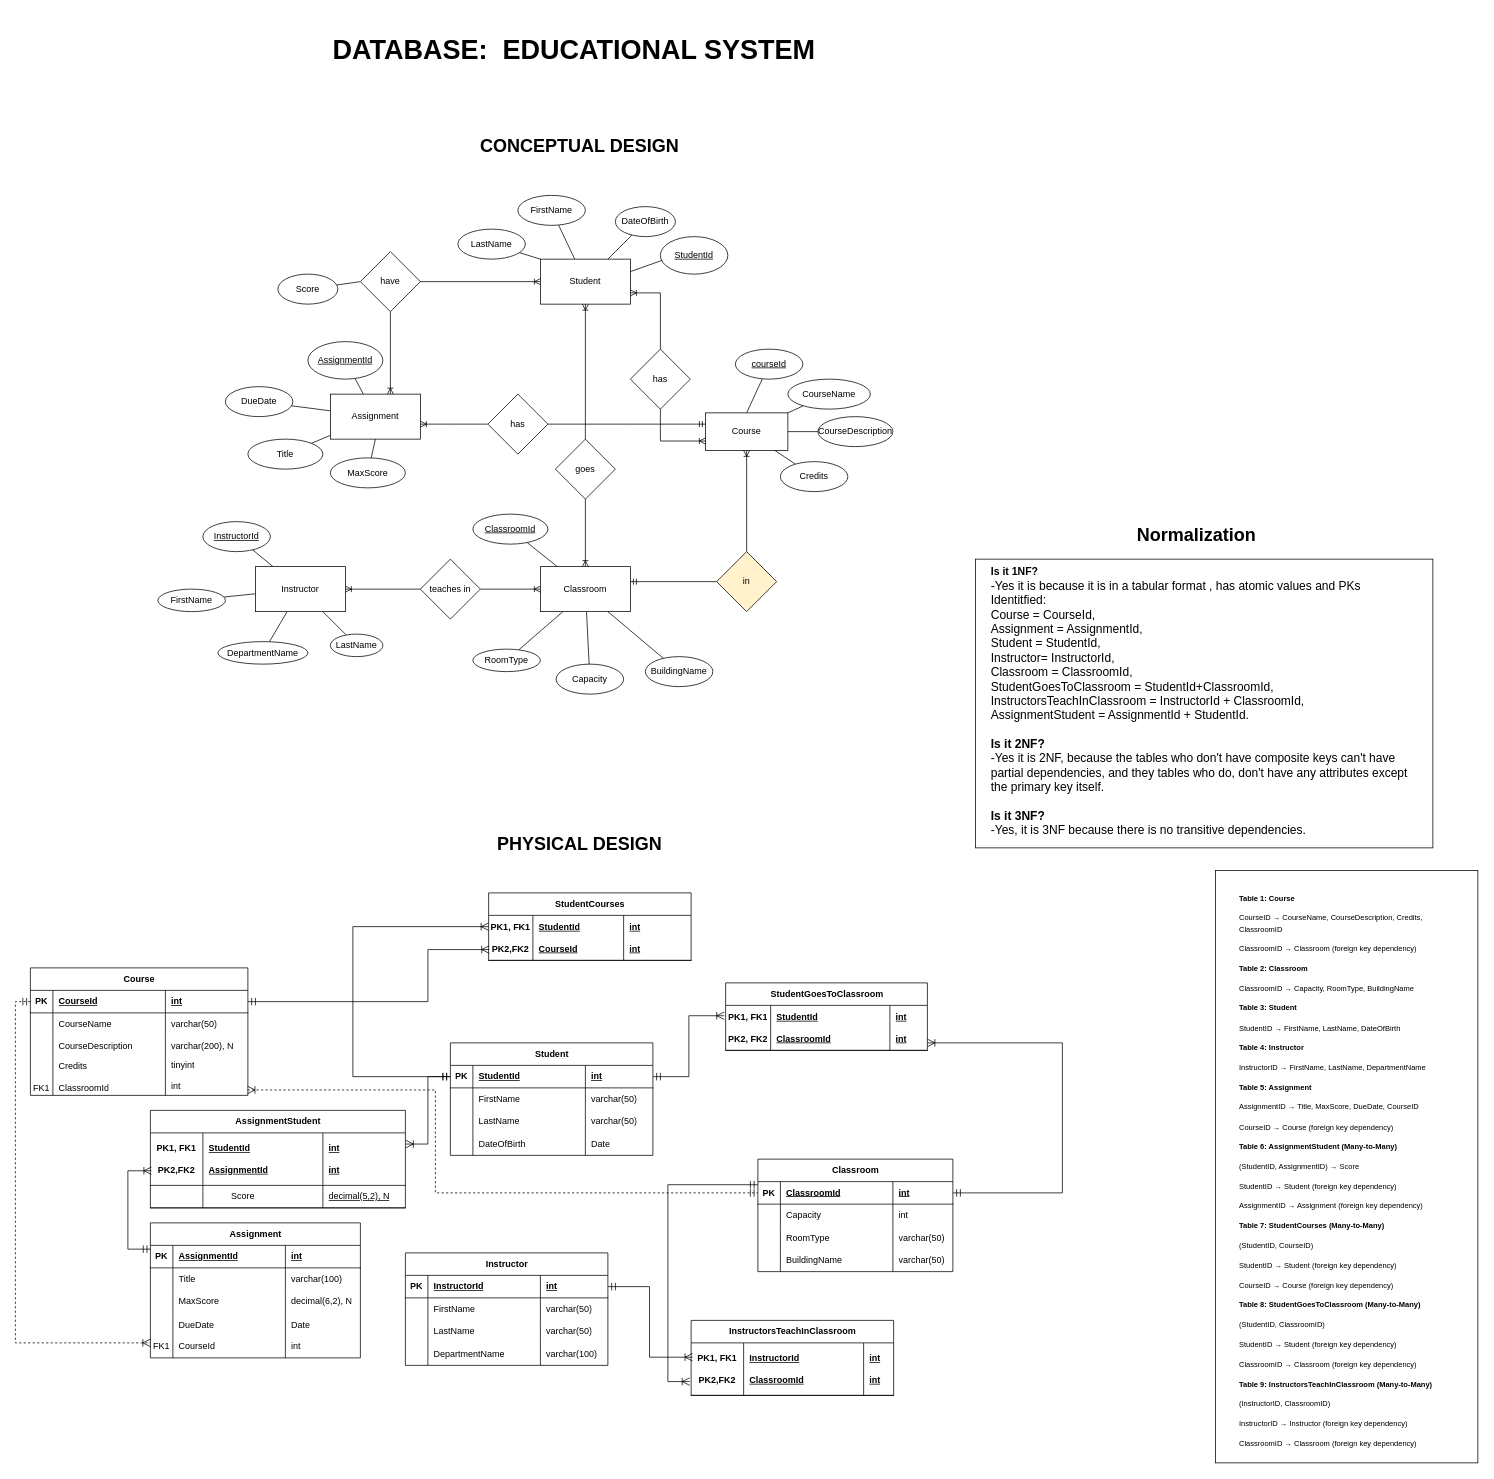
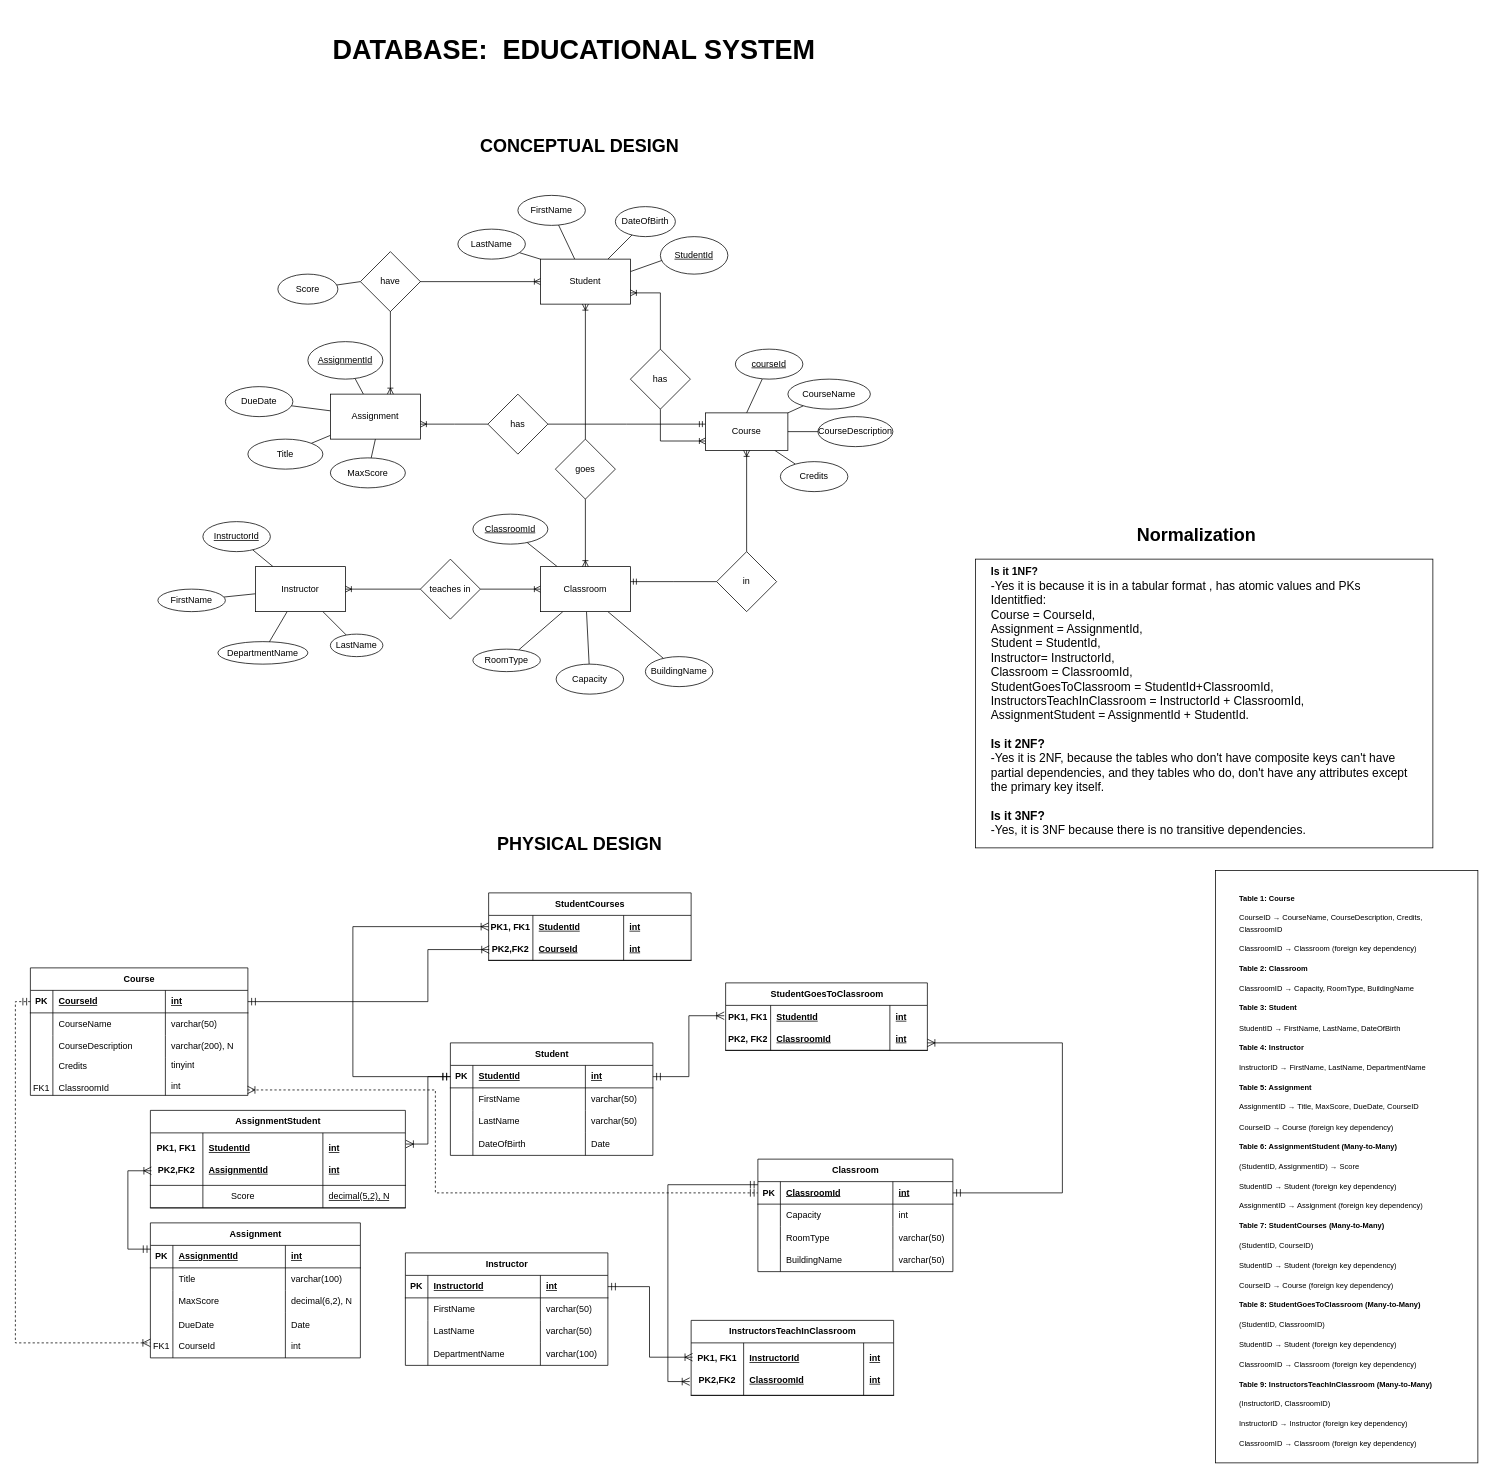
- <mxCell id="170" value="in" style="rhombus;whiteSpace=wrap;html=1;fillColor=#fff2cc;" vertex="1" parent="1"><mxGeometry x="955" y="735" width="80" height="80" as="geometry" /></mxCell>
+ <mxCell id="170" value="in" style="rhombus;whiteSpace=wrap;html=1;" vertex="1" parent="1"><mxGeometry x="955" y="735" width="80" height="80" as="geometry" /></mxCell>
